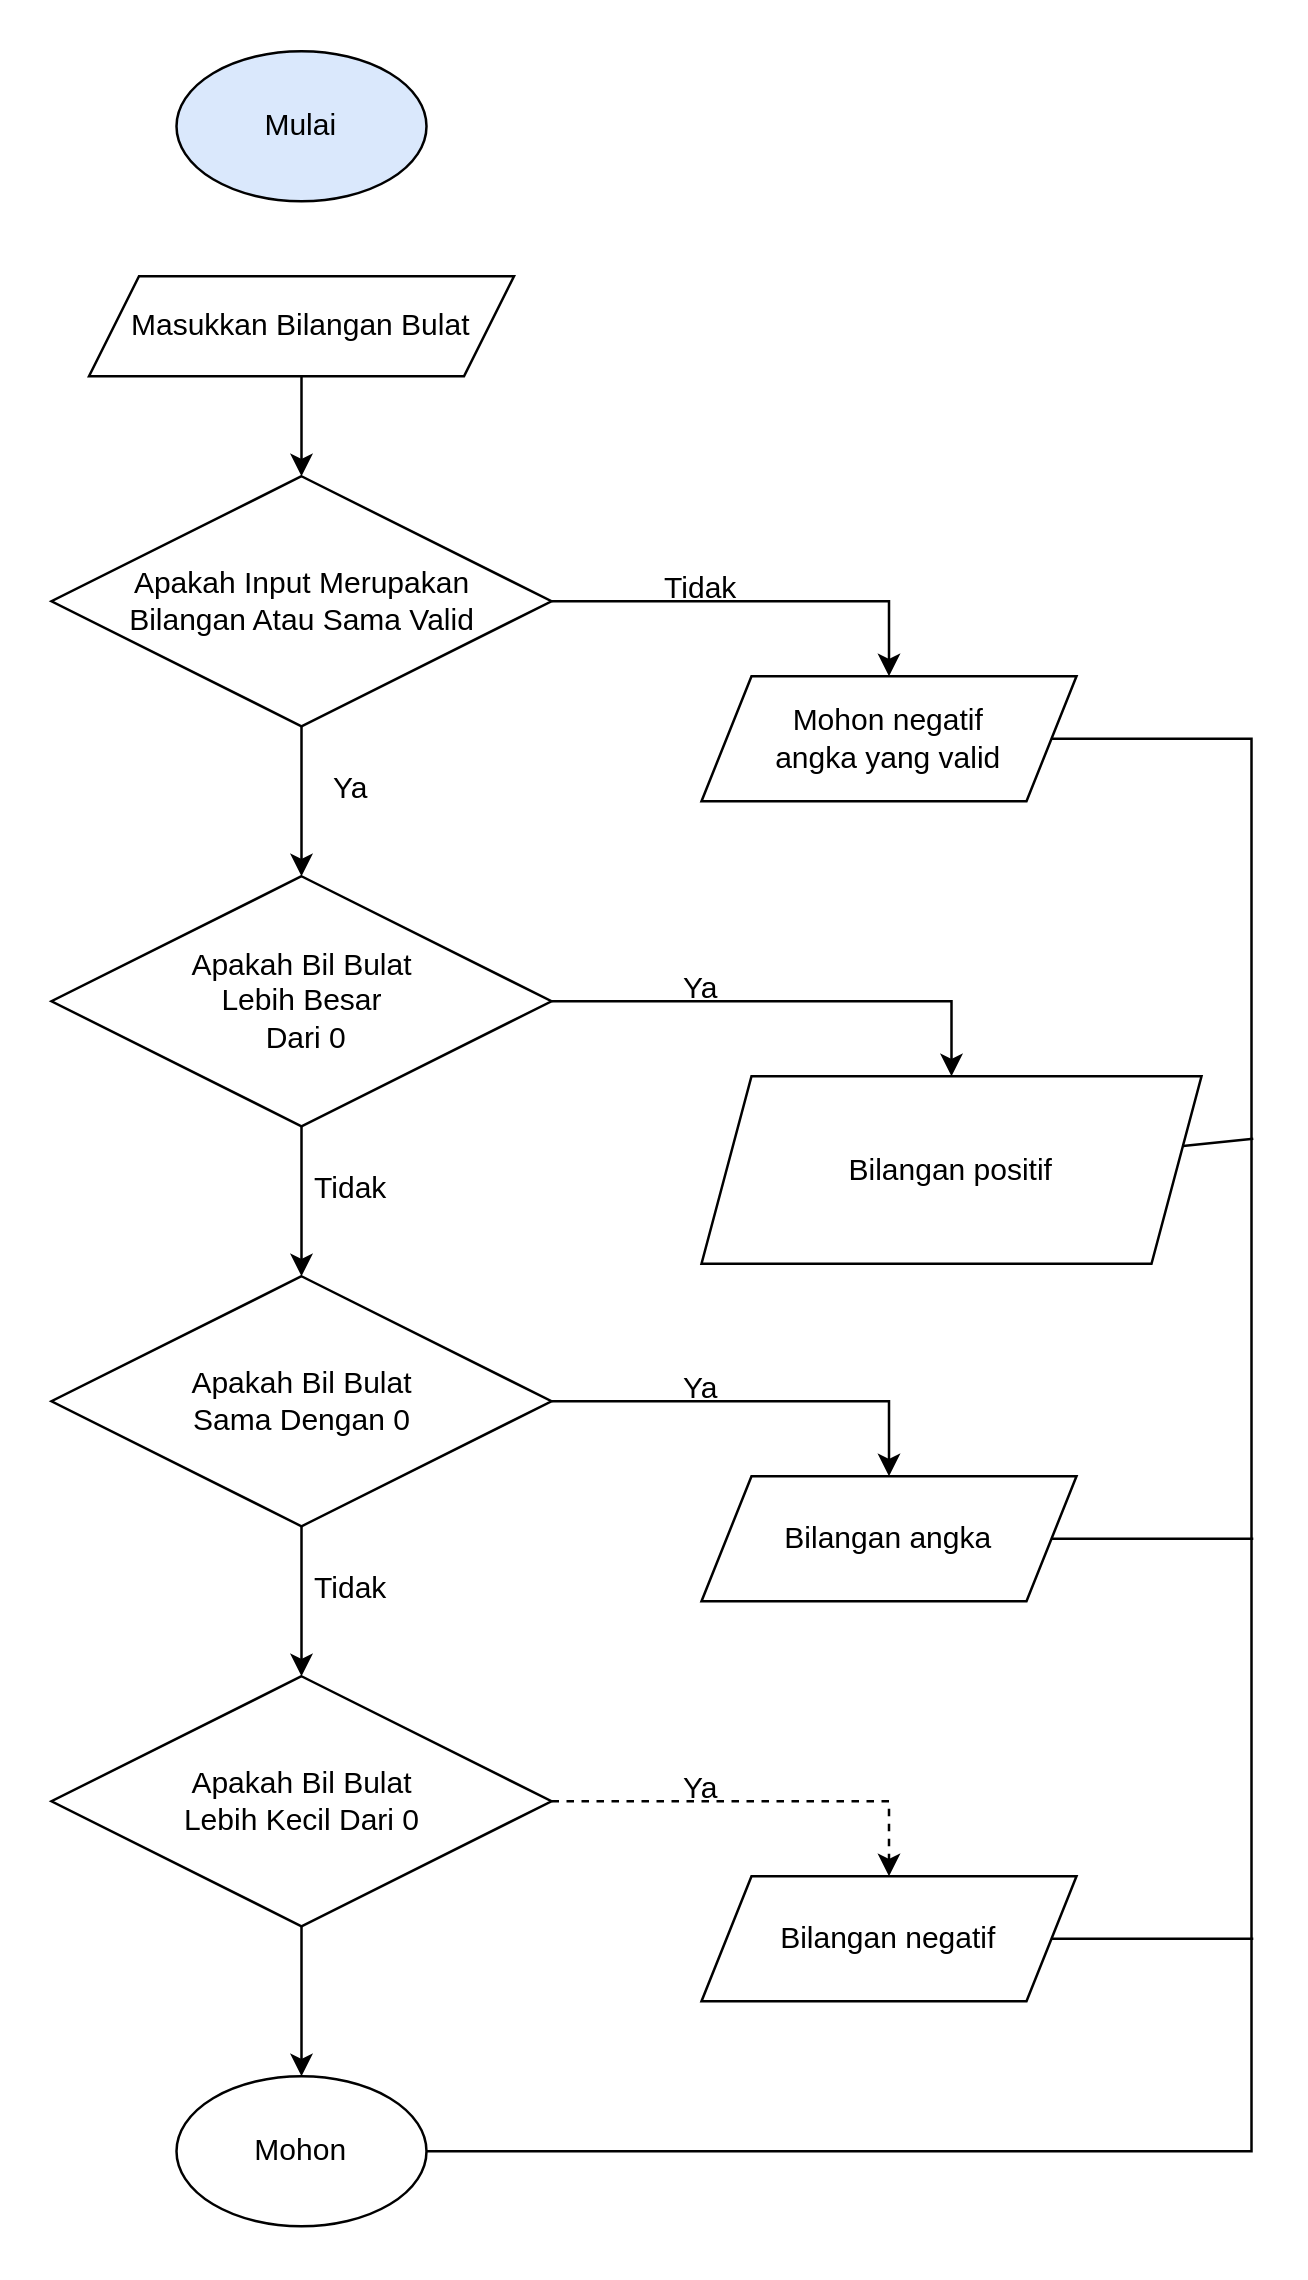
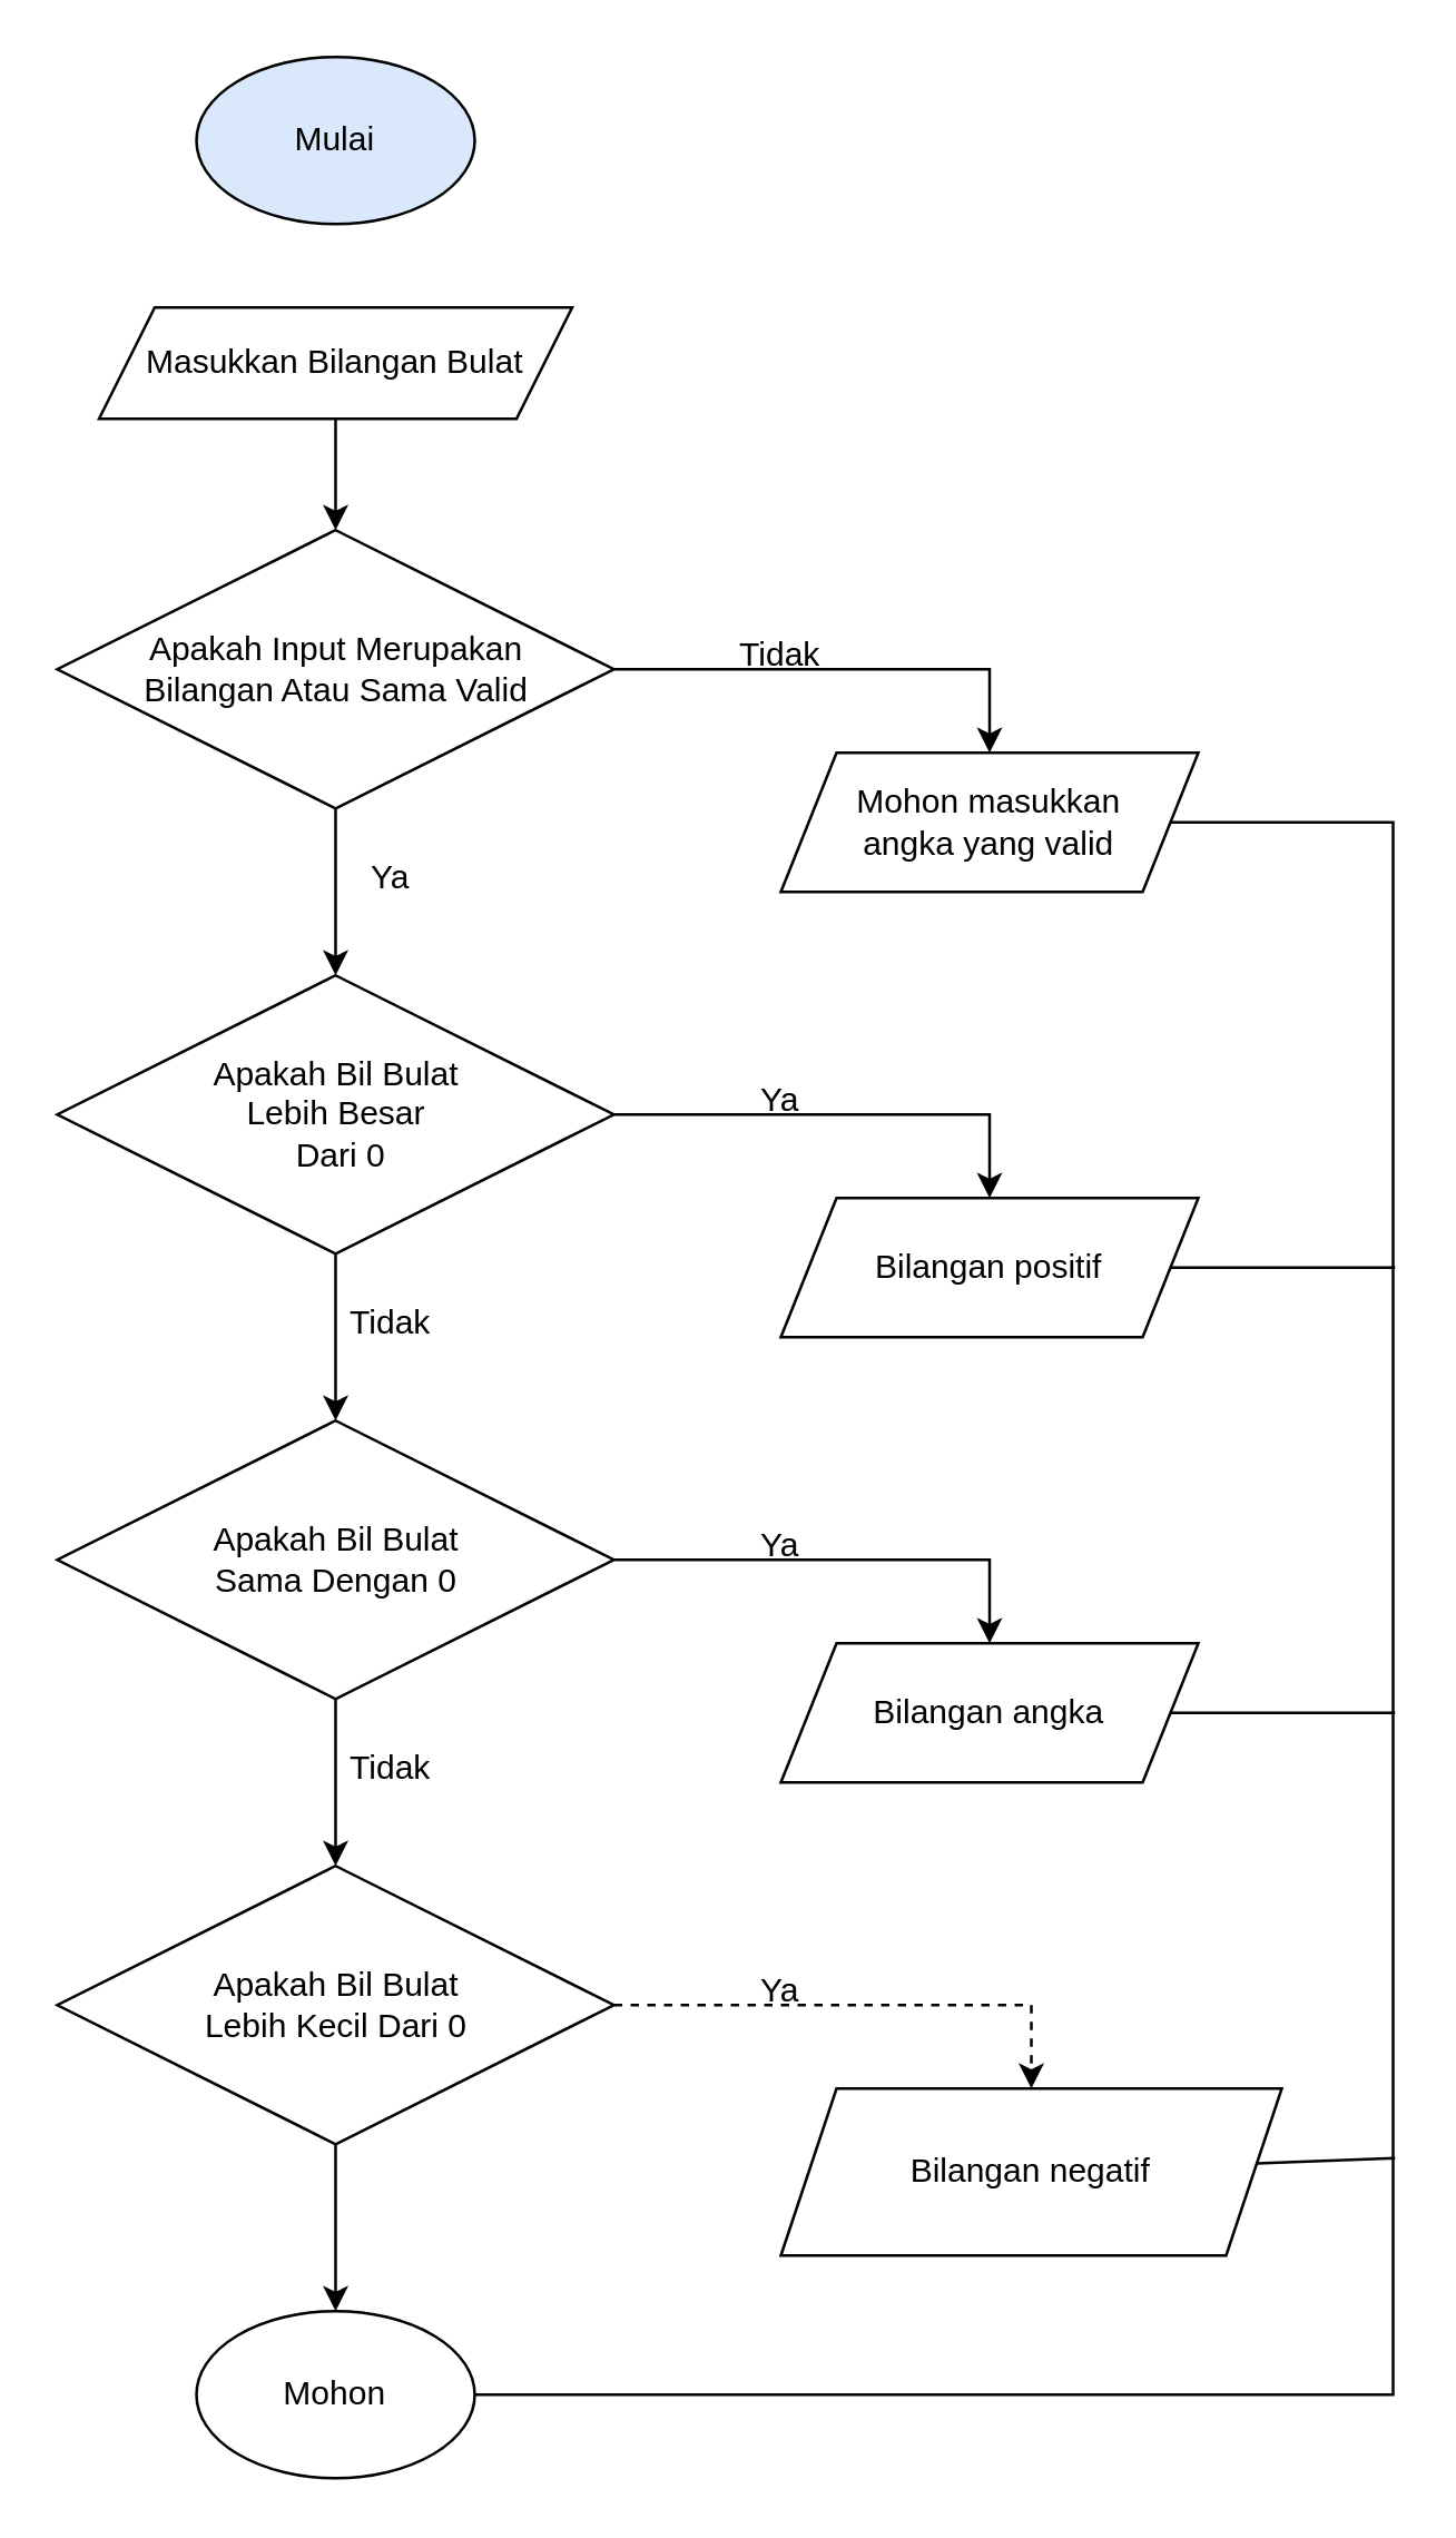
- <mxCell id="7" value="Mohon negatif&lt;br&gt;angka yang valid" style="shape=parallelogram;perimeter=parallelogramPerimeter;whiteSpace=wrap;html=1;fixedSize=1;" vertex="1" parent="1"><mxGeometry x="280" y="270" width="150" height="50" as="geometry" /></mxCell>
+ <mxCell id="7" value="Mohon masukkan&lt;br&gt;angka yang valid" style="shape=parallelogram;perimeter=parallelogramPerimeter;whiteSpace=wrap;html=1;fixedSize=1;" vertex="1" parent="1"><mxGeometry x="280" y="270" width="150" height="50" as="geometry" /></mxCell>
- <mxCell id="12" value="Bilangan positif" style="shape=parallelogram;perimeter=parallelogramPerimeter;whiteSpace=wrap;html=1;fixedSize=1;" vertex="1" parent="1"><mxGeometry x="280" y="430" width="200" height="75" as="geometry" /></mxCell>
+ <mxCell id="12" value="Bilangan positif" style="shape=parallelogram;perimeter=parallelogramPerimeter;whiteSpace=wrap;html=1;fixedSize=1;" vertex="1" parent="1"><mxGeometry x="280" y="430" width="150" height="50" as="geometry" /></mxCell>
- <mxCell id="25" value="Bilangan negatif" style="shape=parallelogram;perimeter=parallelogramPerimeter;whiteSpace=wrap;html=1;fixedSize=1;" vertex="1" parent="1"><mxGeometry x="280" y="750" width="150" height="50" as="geometry" /></mxCell>
+ <mxCell id="25" value="Bilangan negatif" style="shape=parallelogram;perimeter=parallelogramPerimeter;whiteSpace=wrap;html=1;fixedSize=1;" vertex="1" parent="1"><mxGeometry x="280" y="750" width="180" height="60" as="geometry" /></mxCell>
